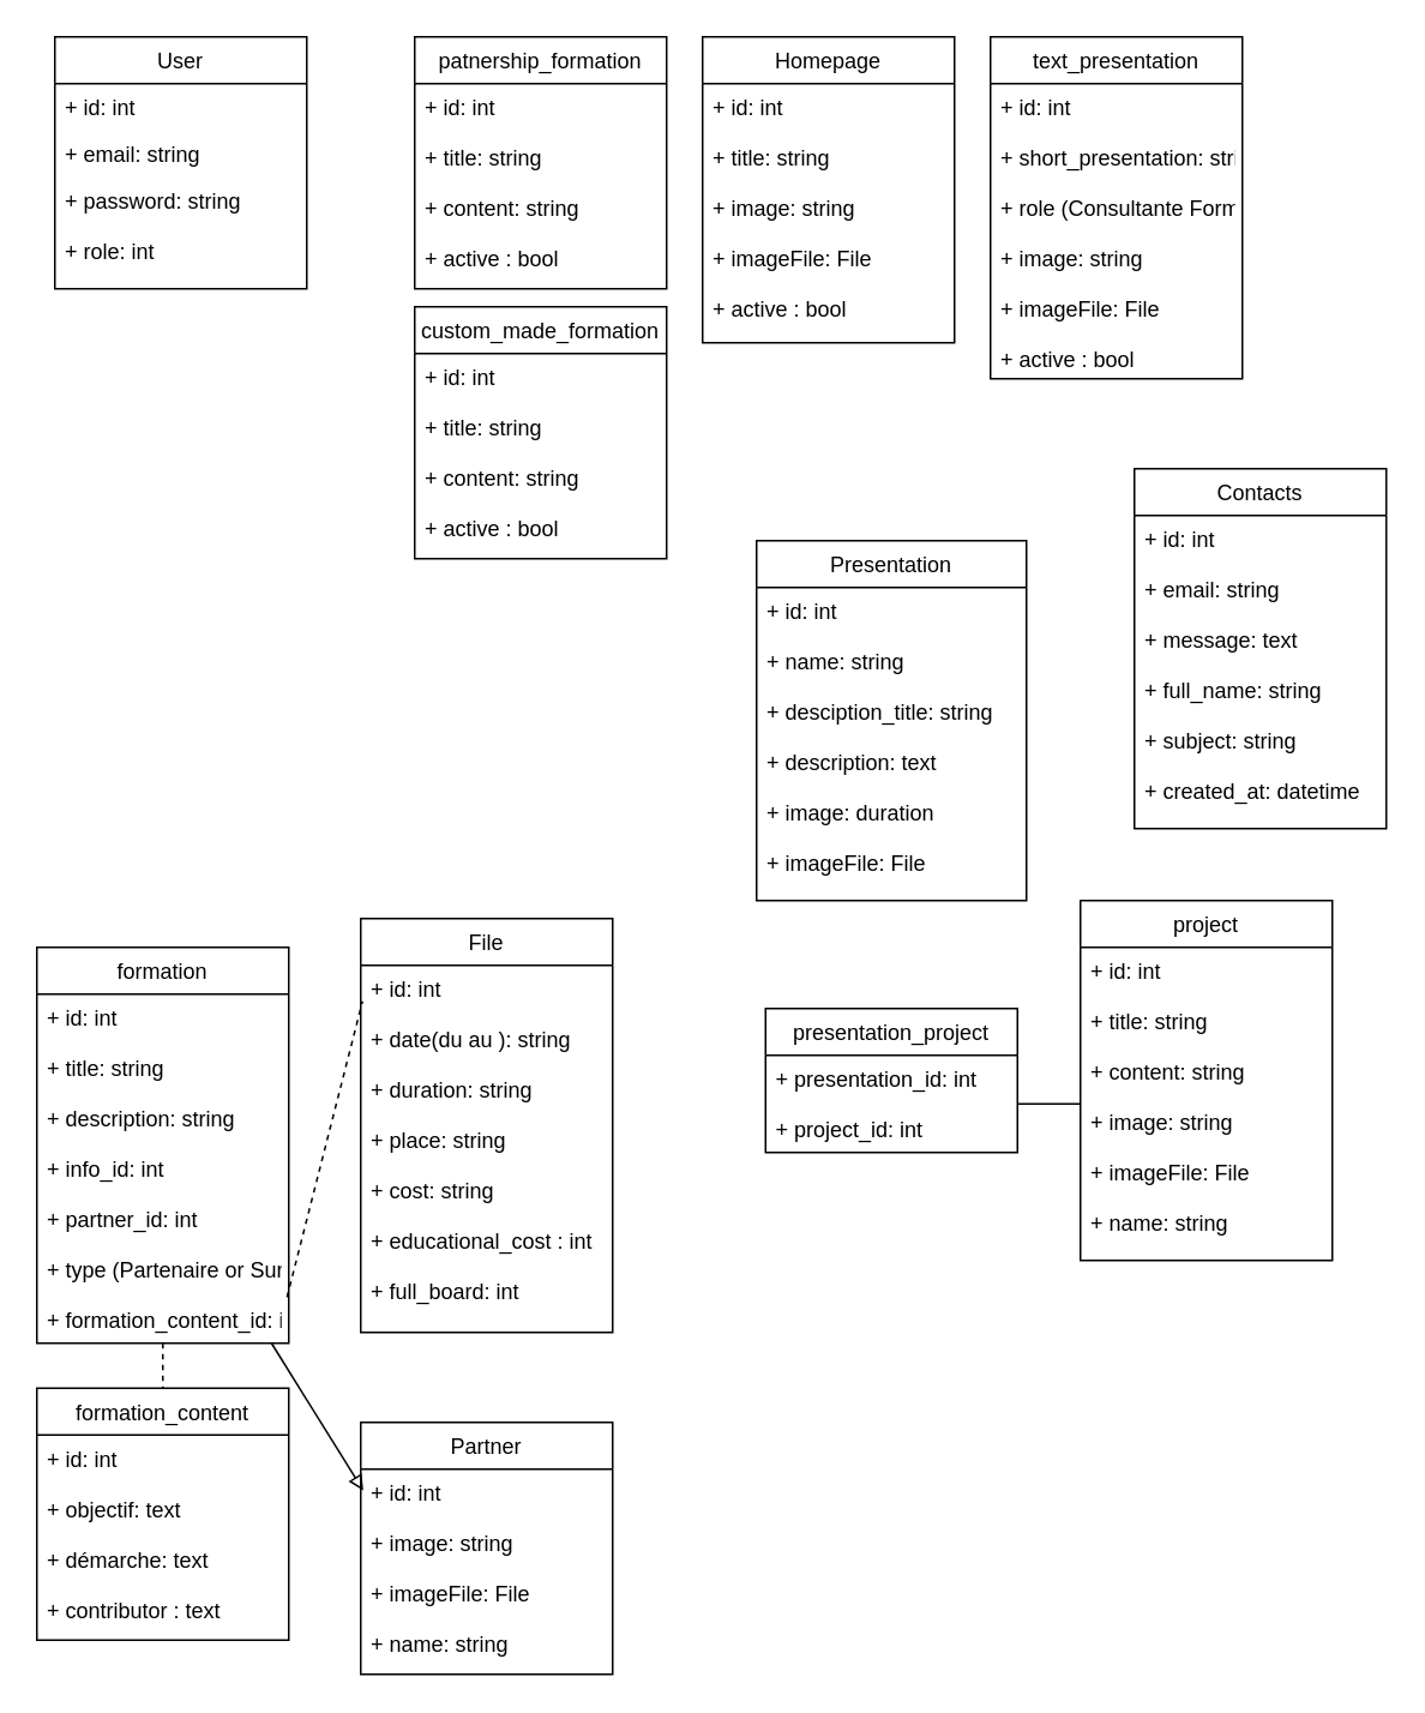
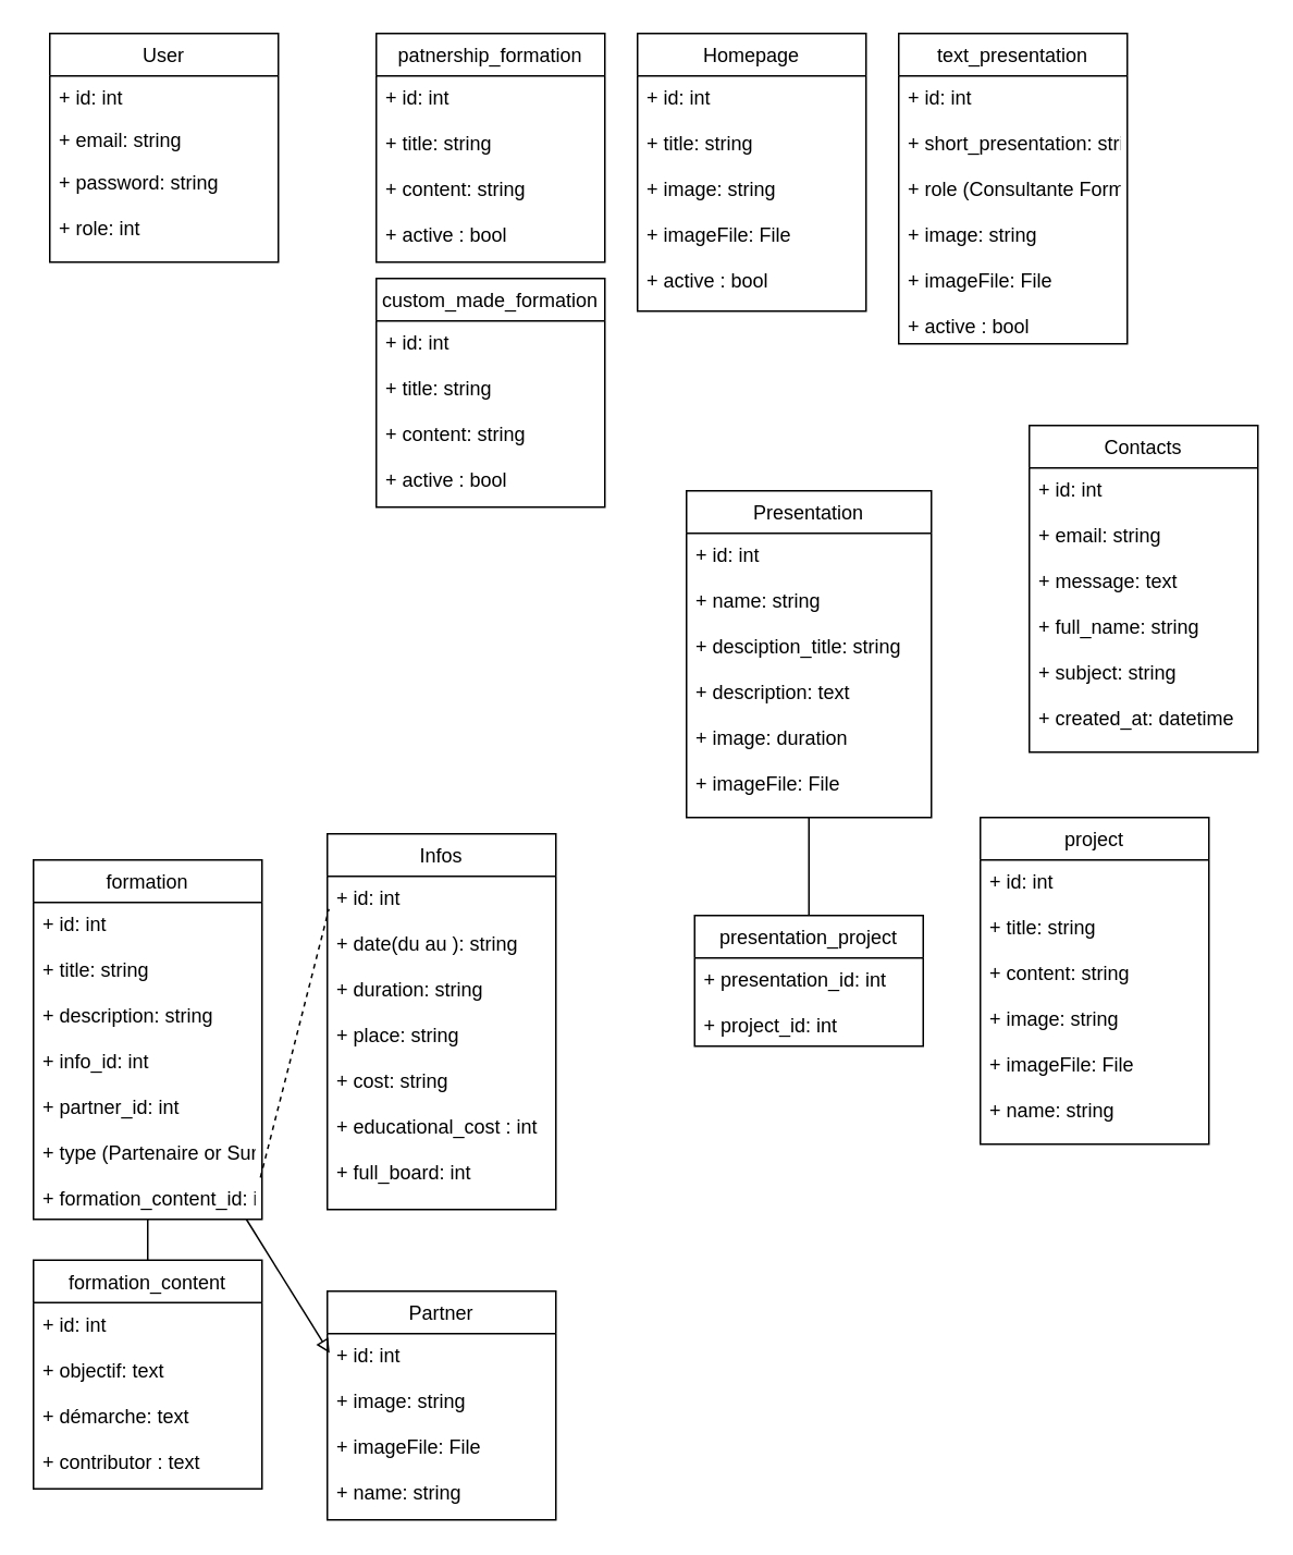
- <mxCell id="6" value="File" style="swimlane;fontStyle=0;childLayout=stackLayout;horizontal=1;startSize=26;fillColor=none;horizontalStack=0;resizeParent=1;resizeParentMax=0;resizeLast=0;collapsible=1;marginBottom=0;" parent="1" vertex="1"><mxGeometry x="200" y="510" width="140" height="230" as="geometry" /></mxCell>
+ <mxCell id="6" value="Infos" style="swimlane;fontStyle=0;childLayout=stackLayout;horizontal=1;startSize=26;fillColor=none;horizontalStack=0;resizeParent=1;resizeParentMax=0;resizeLast=0;collapsible=1;marginBottom=0;" parent="1" vertex="1"><mxGeometry x="200" y="510" width="140" height="230" as="geometry" /></mxCell>
+ <mxCell id="22" style="edgeStyle=none;html=1;endArrow=none;endFill=0;" parent="1" source="23" target="19" edge="1"><mxGeometry relative="1" as="geometry" /></mxCell>
- <mxCell id="25" value="" style="edgeStyle=none;html=1;endArrow=none;endFill=0;" parent="1" source="24" target="21" edge="1"><mxGeometry relative="1" as="geometry" /></mxCell>
- <mxCell id="28" style="edgeStyle=none;html=1;endArrow=none;endFill=0;dashed=1;" parent="1" source="13" target="26" edge="1"><mxGeometry relative="1" as="geometry" /></mxCell>
+ <mxCell id="28" style="edgeStyle=none;html=1;endArrow=none;endFill=0;" parent="1" source="13" target="26" edge="1"><mxGeometry relative="1" as="geometry" /></mxCell>
